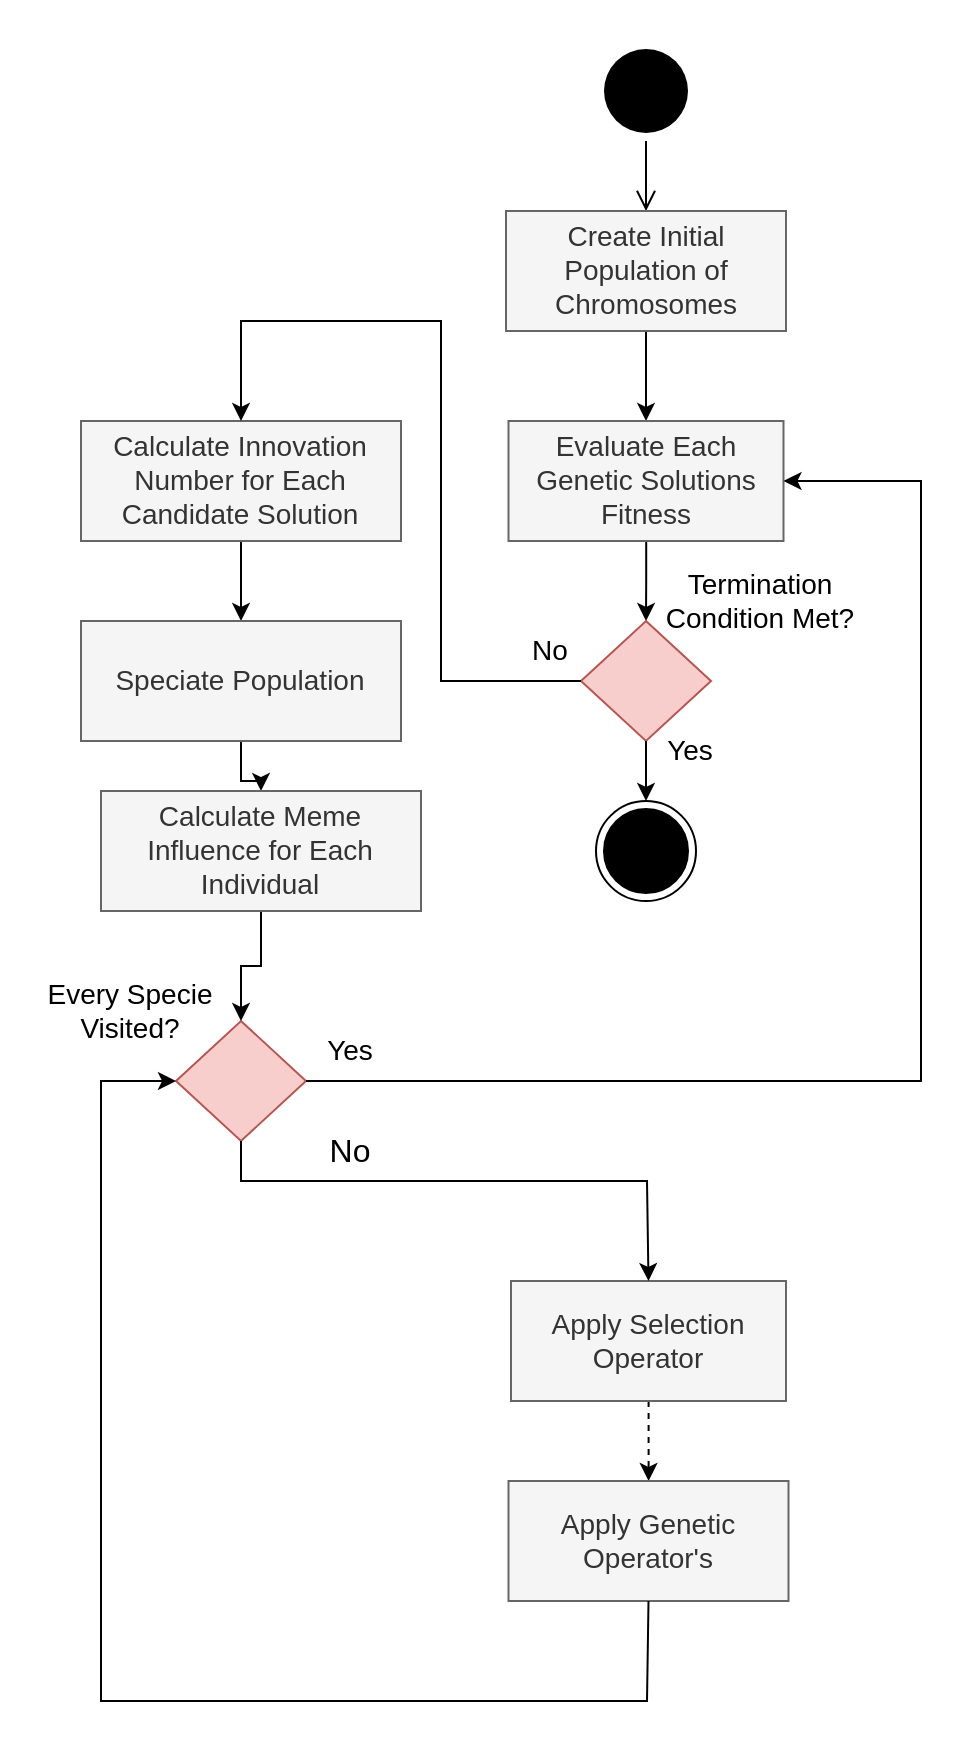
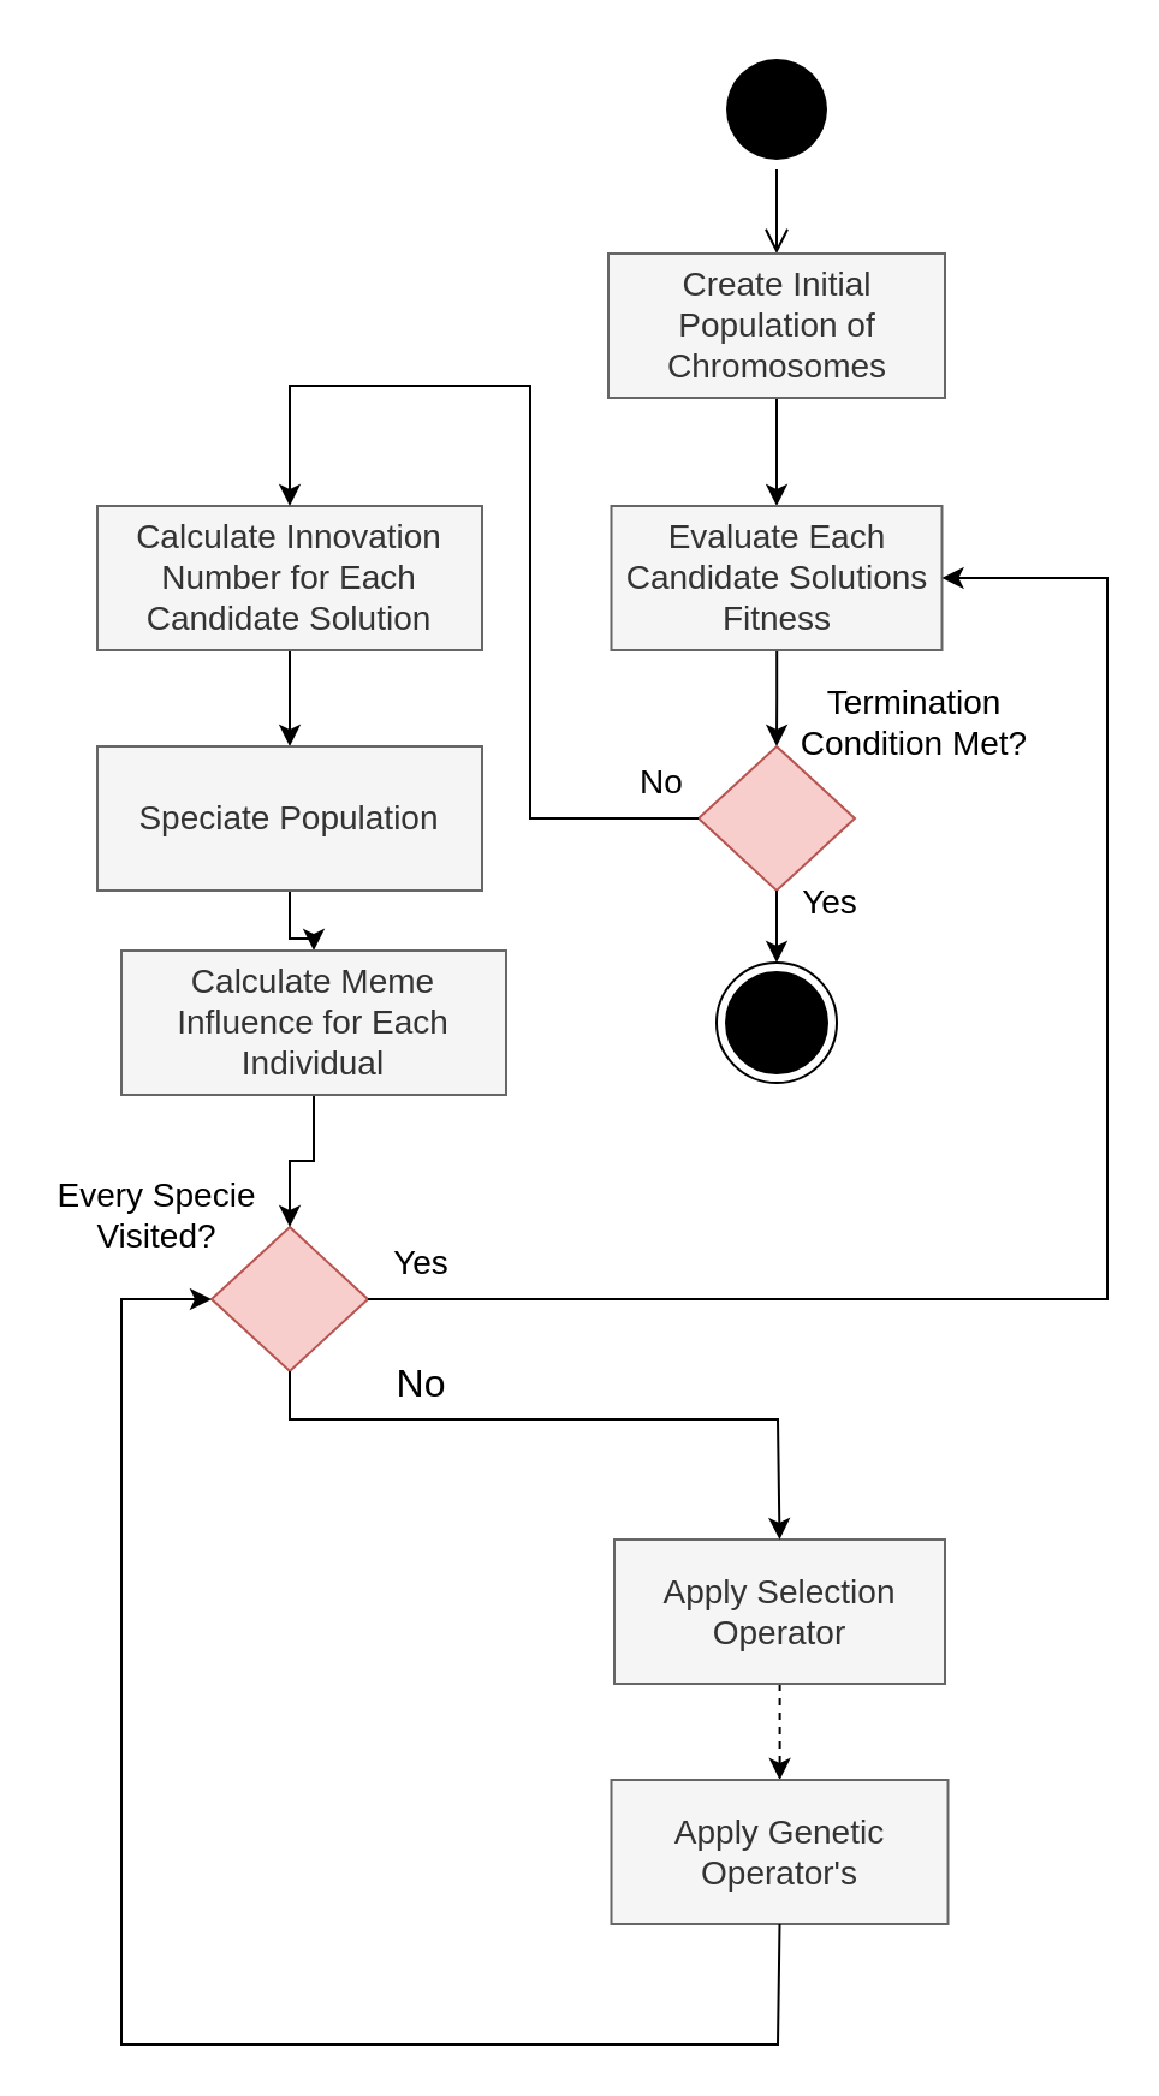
- <mxCell id="7" value="Evaluate Each Genetic Solutions Fitness" style="html=1;whiteSpace=wrap;fillColor=#f5f5f5;fontColor=#333333;strokeColor=#666666;fontSize=14;" vertex="1" parent="1"><mxGeometry x="253.75" y="210" width="137.5" height="60" as="geometry" /></mxCell>
+ <mxCell id="7" value="Evaluate Each Candidate Solutions Fitness" style="html=1;whiteSpace=wrap;fillColor=#f5f5f5;fontColor=#333333;strokeColor=#666666;fontSize=14;" vertex="1" parent="1"><mxGeometry x="253.75" y="210" width="137.5" height="60" as="geometry" /></mxCell>
